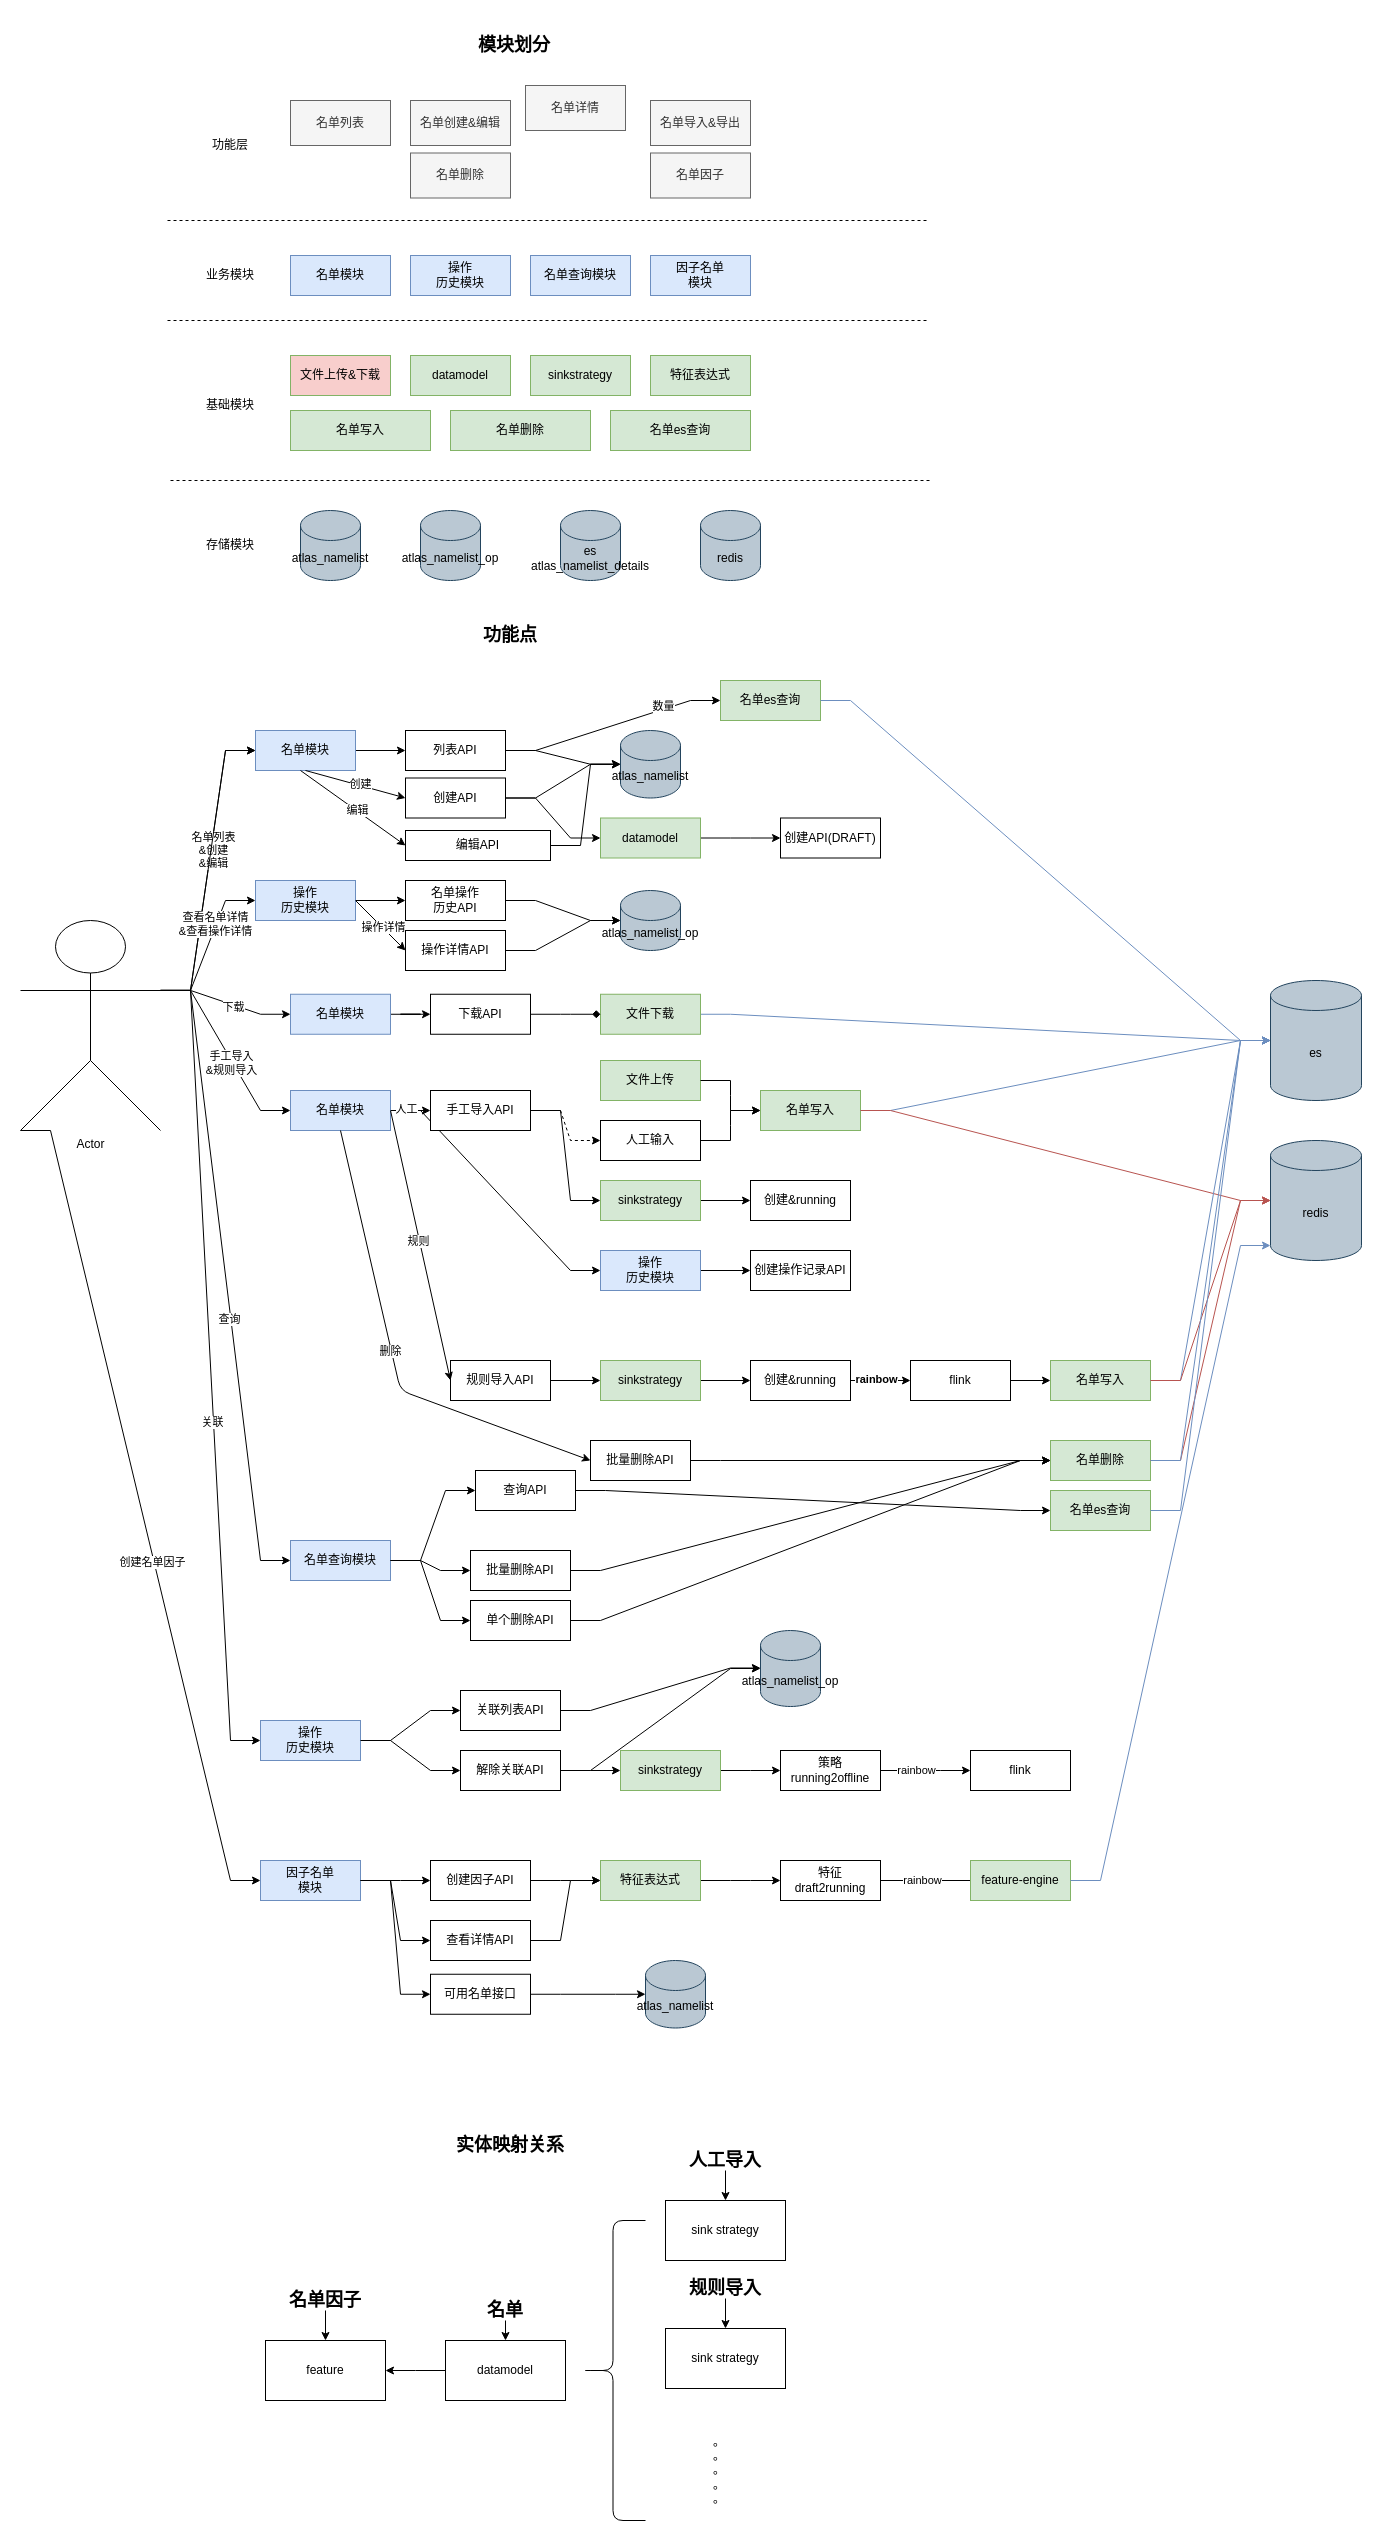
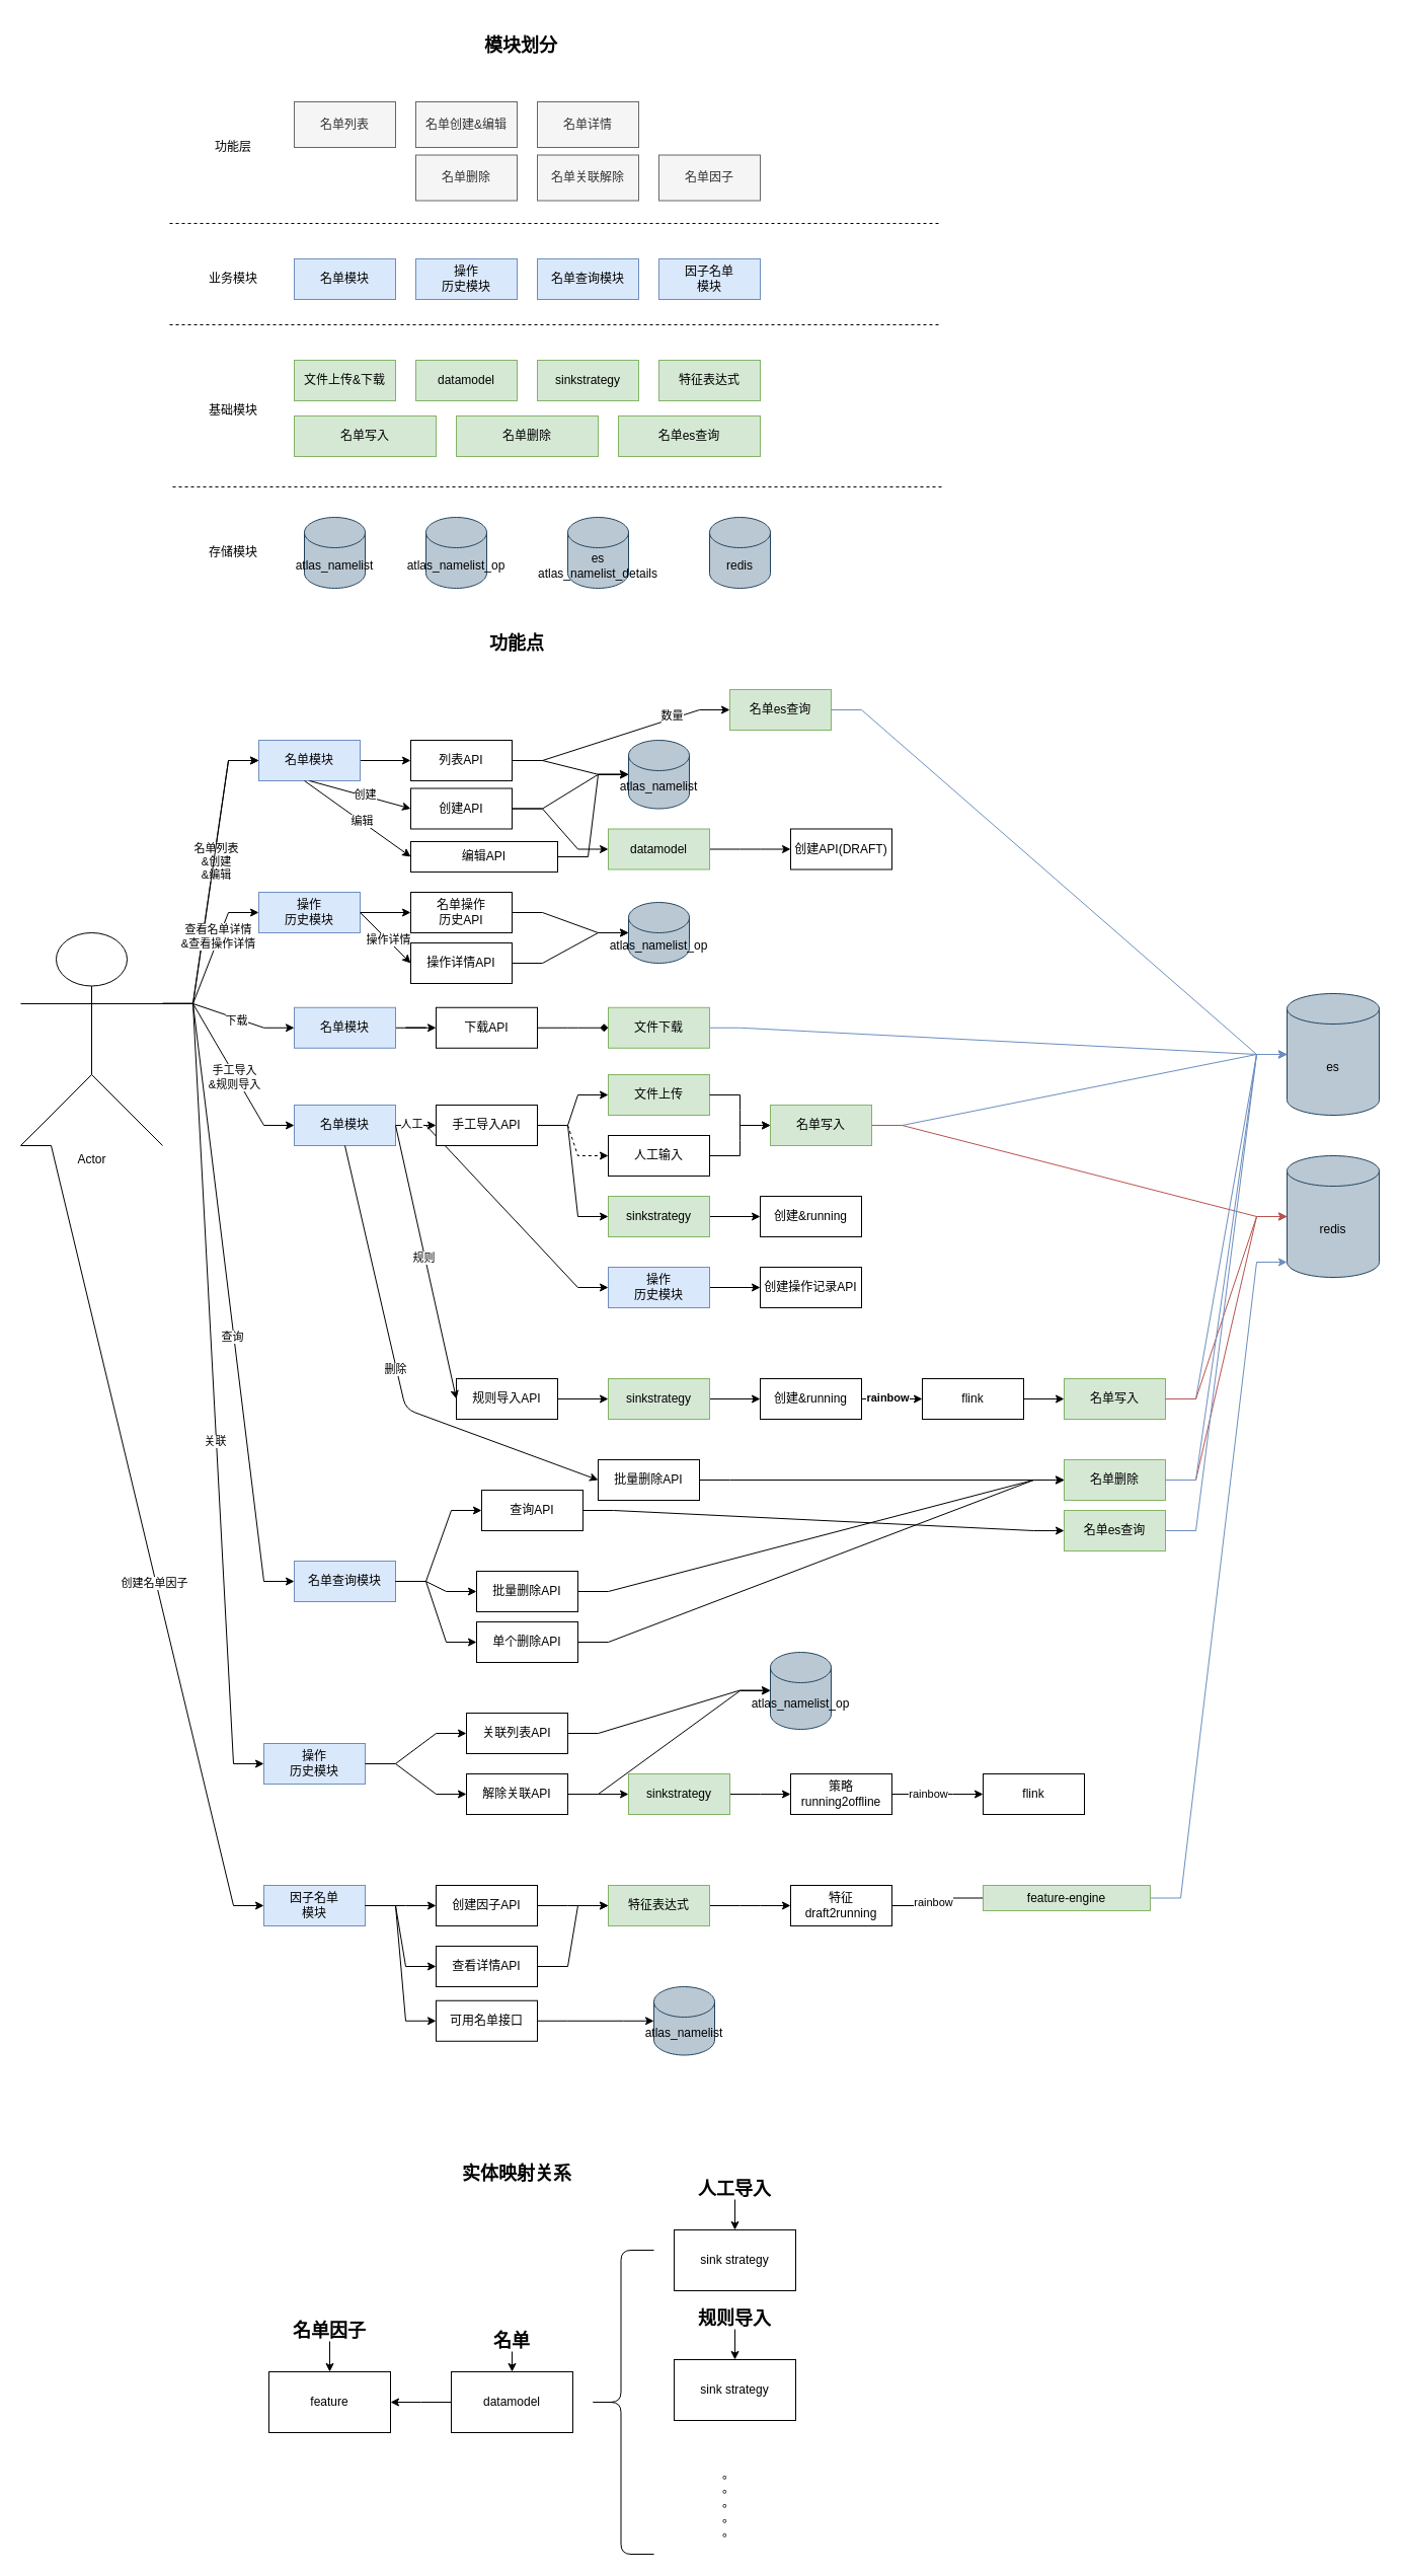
- <mxCell id="17" value="名单详情" style="rounded=0;whiteSpace=wrap;html=1;fillColor=#f5f5f5;strokeColor=#666666;fontColor=#333333;" vertex="1" parent="1"><mxGeometry x="525" y="85" width="100" height="45" as="geometry" /></mxCell>
+ <mxCell id="17" value="名单详情" style="rounded=0;whiteSpace=wrap;html=1;fillColor=#f5f5f5;strokeColor=#666666;fontColor=#333333;" vertex="1" parent="1"><mxGeometry x="530" y="100" width="100" height="45" as="geometry" /></mxCell>
- <mxCell id="5" value="名单导入&amp;amp;导出" style="rounded=0;whiteSpace=wrap;html=1;fillColor=#f5f5f5;strokeColor=#666666;fontColor=#333333;" vertex="1" parent="1"><mxGeometry x="650" y="100" width="100" height="45" as="geometry" /></mxCell>
+ <mxCell id="14" value="名单关联解除" style="rounded=0;whiteSpace=wrap;html=1;fillColor=#f5f5f5;strokeColor=#666666;fontColor=#333333;" vertex="1" parent="1"><mxGeometry x="530" y="152.5" width="100" height="45" as="geometry" /></mxCell>
- <mxCell id="18" value="文件上传&amp;amp;下载" style="rounded=0;whiteSpace=wrap;html=1;fillColor=#f8cecc;strokeColor=#82b366;" vertex="1" parent="1"><mxGeometry x="290" y="355" width="100" height="40" as="geometry" /></mxCell>
+ <mxCell id="18" value="文件上传&amp;amp;下载" style="rounded=0;whiteSpace=wrap;html=1;fillColor=#d5e8d4;strokeColor=#82b366;" vertex="1" parent="1"><mxGeometry x="290" y="355" width="100" height="40" as="geometry" /></mxCell>
+ <mxCell id="86" value="" style="edgeStyle=entityRelationEdgeStyle;rounded=0;orthogonalLoop=1;jettySize=auto;html=1;exitX=1;exitY=0.5;exitDx=0;exitDy=0;entryX=0;entryY=0.5;entryDx=0;entryDy=0;" edge="1" parent="1" source="78" target="83"><mxGeometry relative="1" as="geometry"><mxPoint x="690" y="1023.75" as="sourcePoint" /><mxPoint x="960" y="1070" as="targetPoint" /></mxGeometry></mxCell>
- <mxCell id="164" value="feature-engine" style="rounded=0;whiteSpace=wrap;html=1;fillColor=#d5e8d4;strokeColor=#82b366;" vertex="1" parent="1"><mxGeometry x="970" y="1860" width="100" height="40" as="geometry" /></mxCell>
+ <mxCell id="164" value="feature-engine" style="rounded=0;whiteSpace=wrap;html=1;fillColor=#d5e8d4;strokeColor=#82b366;" vertex="1" parent="1"><mxGeometry x="970" y="1860" width="165" height="25" as="geometry" /></mxCell>
